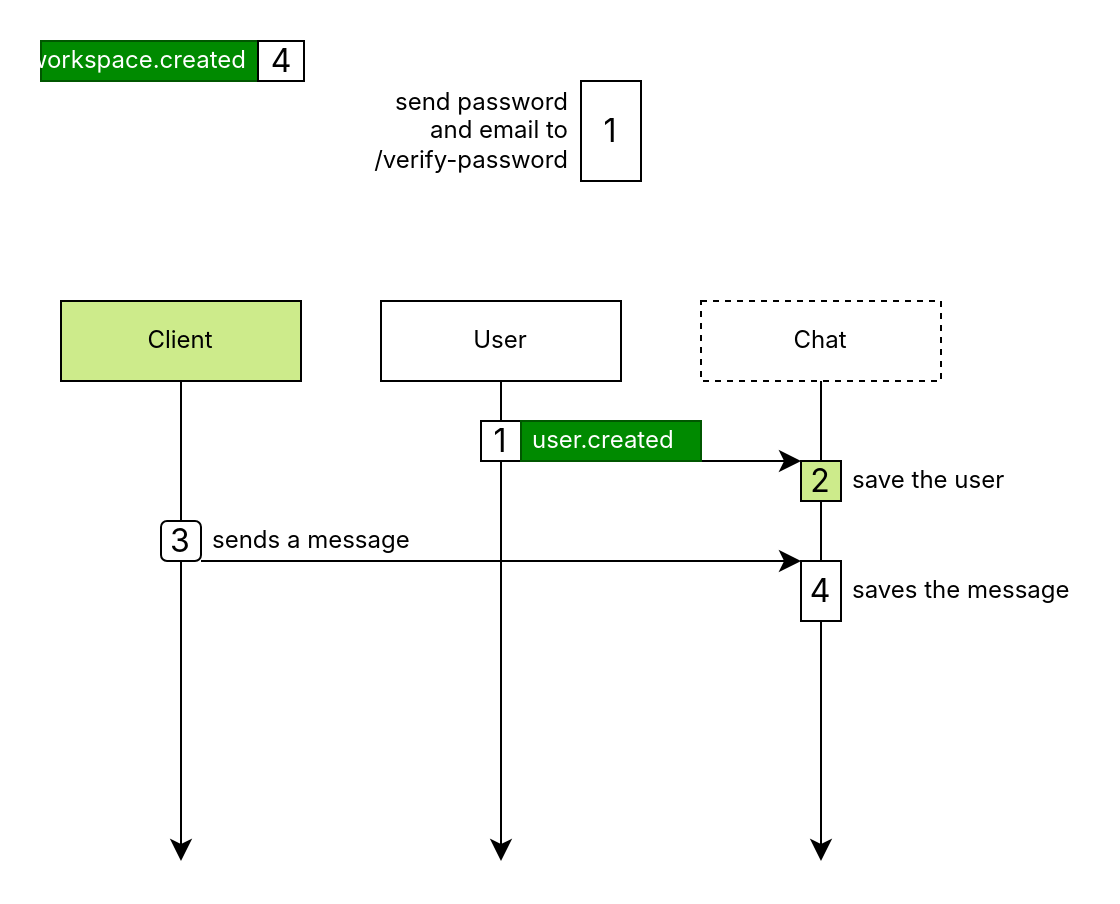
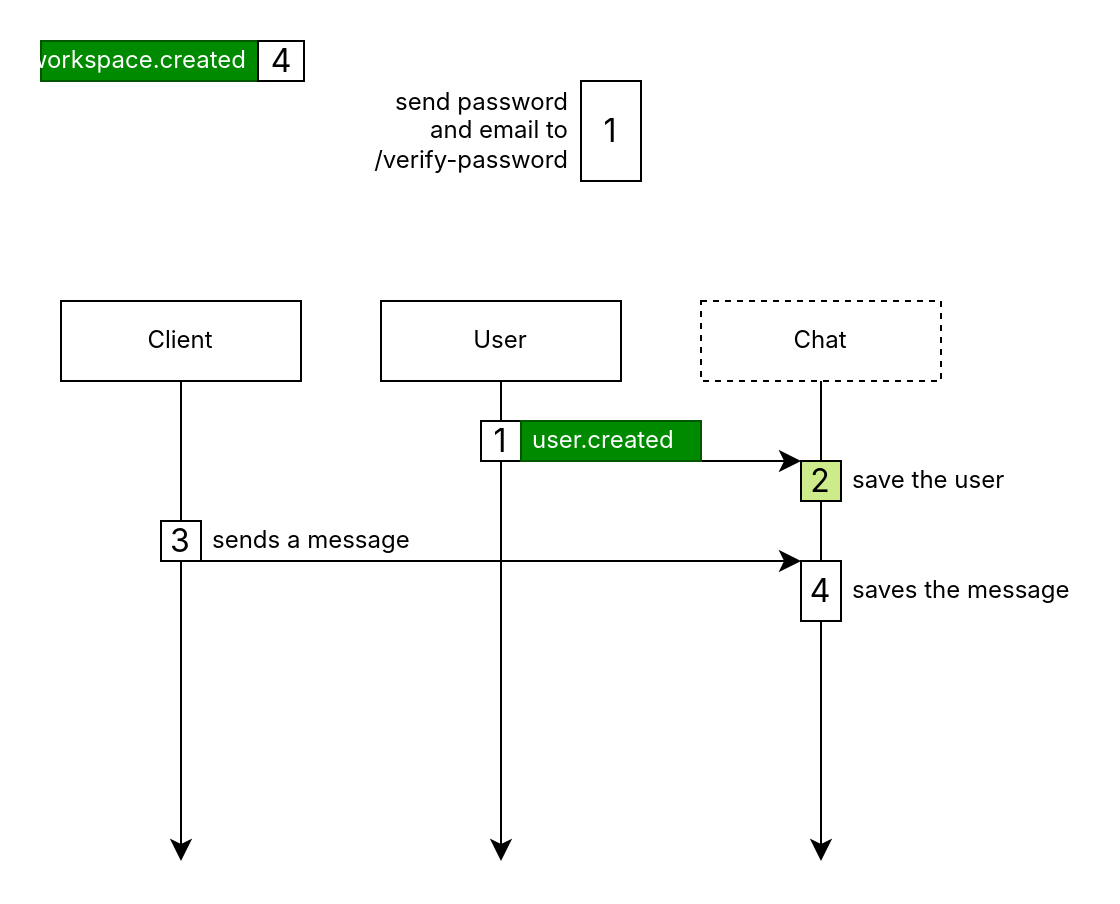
- <mxCell id="18" value="Client" style="rounded=0;whiteSpace=wrap;html=1;fontFamily=Inter;fontSource=https%3A%2F%2Ffonts.googleapis.com%2Fcss%3Ffamily%3DInter;fillColor=#cdeb8b;" vertex="1" parent="1"><mxGeometry x="30" y="150" width="120" height="40" as="geometry" /></mxCell>
+ <mxCell id="18" value="Client" style="rounded=0;whiteSpace=wrap;html=1;fontFamily=Inter;fontSource=https%3A%2F%2Ffonts.googleapis.com%2Fcss%3Ffamily%3DInter;" vertex="1" parent="1"><mxGeometry x="30" y="150" width="120" height="40" as="geometry" /></mxCell>
- <mxCell id="21" value="3" style="whiteSpace=wrap;html=1;fontSize=16;fontFamily=Inter;verticalAlign=middle;fontSource=https%3A%2F%2Ffonts.googleapis.com%2Fcss%3Ffamily%3DInter;rounded=1;" parent="20" vertex="1"><mxGeometry width="20" height="20" as="geometry" /></mxCell>
+ <mxCell id="21" value="3" style="rounded=0;whiteSpace=wrap;html=1;fontSize=16;fontFamily=Inter;verticalAlign=middle;fontSource=https%3A%2F%2Ffonts.googleapis.com%2Fcss%3Ffamily%3DInter;" parent="20" vertex="1"><mxGeometry width="20" height="20" as="geometry" /></mxCell>
